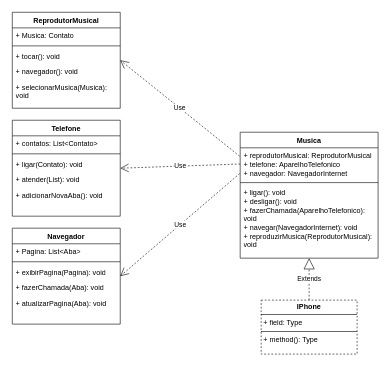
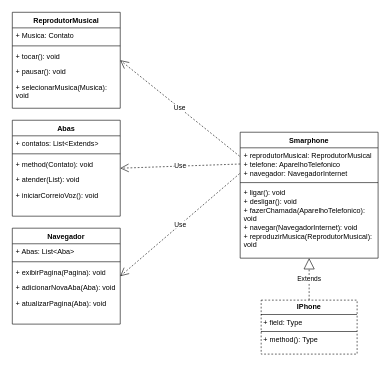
- <mxCell id="12" value="+ navegador(): void" style="text;strokeColor=none;fillColor=none;align=left;verticalAlign=top;spacingLeft=4;spacingRight=4;overflow=hidden;rotatable=0;points=[[0,0.5],[1,0.5]];portConstraint=eastwest;whiteSpace=wrap;html=1;" vertex="1" parent="8"><mxGeometry y="86" width="180" height="26" as="geometry" /></mxCell>
+ <mxCell id="12" value="+ pausar(): void" style="text;strokeColor=none;fillColor=none;align=left;verticalAlign=top;spacingLeft=4;spacingRight=4;overflow=hidden;rotatable=0;points=[[0,0.5],[1,0.5]];portConstraint=eastwest;whiteSpace=wrap;html=1;" vertex="1" parent="8"><mxGeometry y="86" width="180" height="26" as="geometry" /></mxCell>
- <mxCell id="15" value="Telefone" style="swimlane;fontStyle=1;align=center;verticalAlign=top;childLayout=stackLayout;horizontal=1;startSize=26;horizontalStack=0;resizeParent=1;resizeParentMax=0;resizeLast=0;collapsible=1;marginBottom=0;whiteSpace=wrap;html=1;" vertex="1" parent="1"><mxGeometry x="20" y="200" width="180" height="160" as="geometry" /></mxCell>
+ <mxCell id="15" value="Abas" style="swimlane;fontStyle=1;align=center;verticalAlign=top;childLayout=stackLayout;horizontal=1;startSize=26;horizontalStack=0;resizeParent=1;resizeParentMax=0;resizeLast=0;collapsible=1;marginBottom=0;whiteSpace=wrap;html=1;" vertex="1" parent="1"><mxGeometry x="20" y="200" width="180" height="160" as="geometry" /></mxCell>
- <mxCell id="3" value="Musica" style="swimlane;fontStyle=1;align=center;verticalAlign=top;childLayout=stackLayout;horizontal=1;startSize=26;horizontalStack=0;resizeParent=1;resizeParentMax=0;resizeLast=0;collapsible=1;marginBottom=0;whiteSpace=wrap;html=1;" vertex="1" parent="1"><mxGeometry x="400" y="220" width="230" height="210" as="geometry" /></mxCell>
+ <mxCell id="3" value="Smarphone" style="swimlane;fontStyle=1;align=center;verticalAlign=top;childLayout=stackLayout;horizontal=1;startSize=26;horizontalStack=0;resizeParent=1;resizeParentMax=0;resizeLast=0;collapsible=1;marginBottom=0;whiteSpace=wrap;html=1;" vertex="1" parent="1"><mxGeometry x="400" y="220" width="230" height="210" as="geometry" /></mxCell>
- <mxCell id="16" value="+ contatos:&amp;nbsp;List&amp;lt;Contato&amp;gt;" style="text;strokeColor=none;fillColor=none;align=left;verticalAlign=top;spacingLeft=4;spacingRight=4;overflow=hidden;rotatable=0;points=[[0,0.5],[1,0.5]];portConstraint=eastwest;whiteSpace=wrap;html=1;" vertex="1" parent="15"><mxGeometry y="26" width="180" height="26" as="geometry" /></mxCell>
+ <mxCell id="16" value="+ contatos:&amp;nbsp;List&amp;lt;Extends&amp;gt;" style="text;strokeColor=none;fillColor=none;align=left;verticalAlign=top;spacingLeft=4;spacingRight=4;overflow=hidden;rotatable=0;points=[[0,0.5],[1,0.5]];portConstraint=eastwest;whiteSpace=wrap;html=1;" vertex="1" parent="15"><mxGeometry y="26" width="180" height="26" as="geometry" /></mxCell>
- <mxCell id="18" value="+ ligar(Contato): void" style="text;strokeColor=none;fillColor=none;align=left;verticalAlign=top;spacingLeft=4;spacingRight=4;overflow=hidden;rotatable=0;points=[[0,0.5],[1,0.5]];portConstraint=eastwest;whiteSpace=wrap;html=1;" vertex="1" parent="15"><mxGeometry y="60" width="180" height="26" as="geometry" /></mxCell>
+ <mxCell id="18" value="+ method(Contato): void" style="text;strokeColor=none;fillColor=none;align=left;verticalAlign=top;spacingLeft=4;spacingRight=4;overflow=hidden;rotatable=0;points=[[0,0.5],[1,0.5]];portConstraint=eastwest;whiteSpace=wrap;html=1;" vertex="1" parent="15"><mxGeometry y="60" width="180" height="26" as="geometry" /></mxCell>
- <mxCell id="20" value="+ adicionarNovaAba(): void" style="text;strokeColor=none;fillColor=none;align=left;verticalAlign=top;spacingLeft=4;spacingRight=4;overflow=hidden;rotatable=0;points=[[0,0.5],[1,0.5]];portConstraint=eastwest;whiteSpace=wrap;html=1;" vertex="1" parent="15"><mxGeometry y="112" width="180" height="48" as="geometry" /></mxCell>
+ <mxCell id="20" value="+ iniciarCorreioVoz(): void" style="text;strokeColor=none;fillColor=none;align=left;verticalAlign=top;spacingLeft=4;spacingRight=4;overflow=hidden;rotatable=0;points=[[0,0.5],[1,0.5]];portConstraint=eastwest;whiteSpace=wrap;html=1;" vertex="1" parent="15"><mxGeometry y="112" width="180" height="48" as="geometry" /></mxCell>
- <mxCell id="23" value="+ Pagina:&amp;nbsp;List&amp;lt;Aba&amp;gt;" style="text;strokeColor=none;fillColor=none;align=left;verticalAlign=top;spacingLeft=4;spacingRight=4;overflow=hidden;rotatable=0;points=[[0,0.5],[1,0.5]];portConstraint=eastwest;whiteSpace=wrap;html=1;" vertex="1" parent="22"><mxGeometry y="26" width="180" height="26" as="geometry" /></mxCell>
+ <mxCell id="23" value="+ Abas:&amp;nbsp;List&amp;lt;Aba&amp;gt;" style="text;strokeColor=none;fillColor=none;align=left;verticalAlign=top;spacingLeft=4;spacingRight=4;overflow=hidden;rotatable=0;points=[[0,0.5],[1,0.5]];portConstraint=eastwest;whiteSpace=wrap;html=1;" vertex="1" parent="22"><mxGeometry y="26" width="180" height="26" as="geometry" /></mxCell>
- <mxCell id="26" value="+ fazerChamada(Aba): void" style="text;strokeColor=none;fillColor=none;align=left;verticalAlign=top;spacingLeft=4;spacingRight=4;overflow=hidden;rotatable=0;points=[[0,0.5],[1,0.5]];portConstraint=eastwest;whiteSpace=wrap;html=1;" vertex="1" parent="22"><mxGeometry y="86" width="180" height="26" as="geometry" /></mxCell>
+ <mxCell id="26" value="+ adicionarNovaAba(Aba): void" style="text;strokeColor=none;fillColor=none;align=left;verticalAlign=top;spacingLeft=4;spacingRight=4;overflow=hidden;rotatable=0;points=[[0,0.5],[1,0.5]];portConstraint=eastwest;whiteSpace=wrap;html=1;" vertex="1" parent="22"><mxGeometry y="86" width="180" height="26" as="geometry" /></mxCell>
